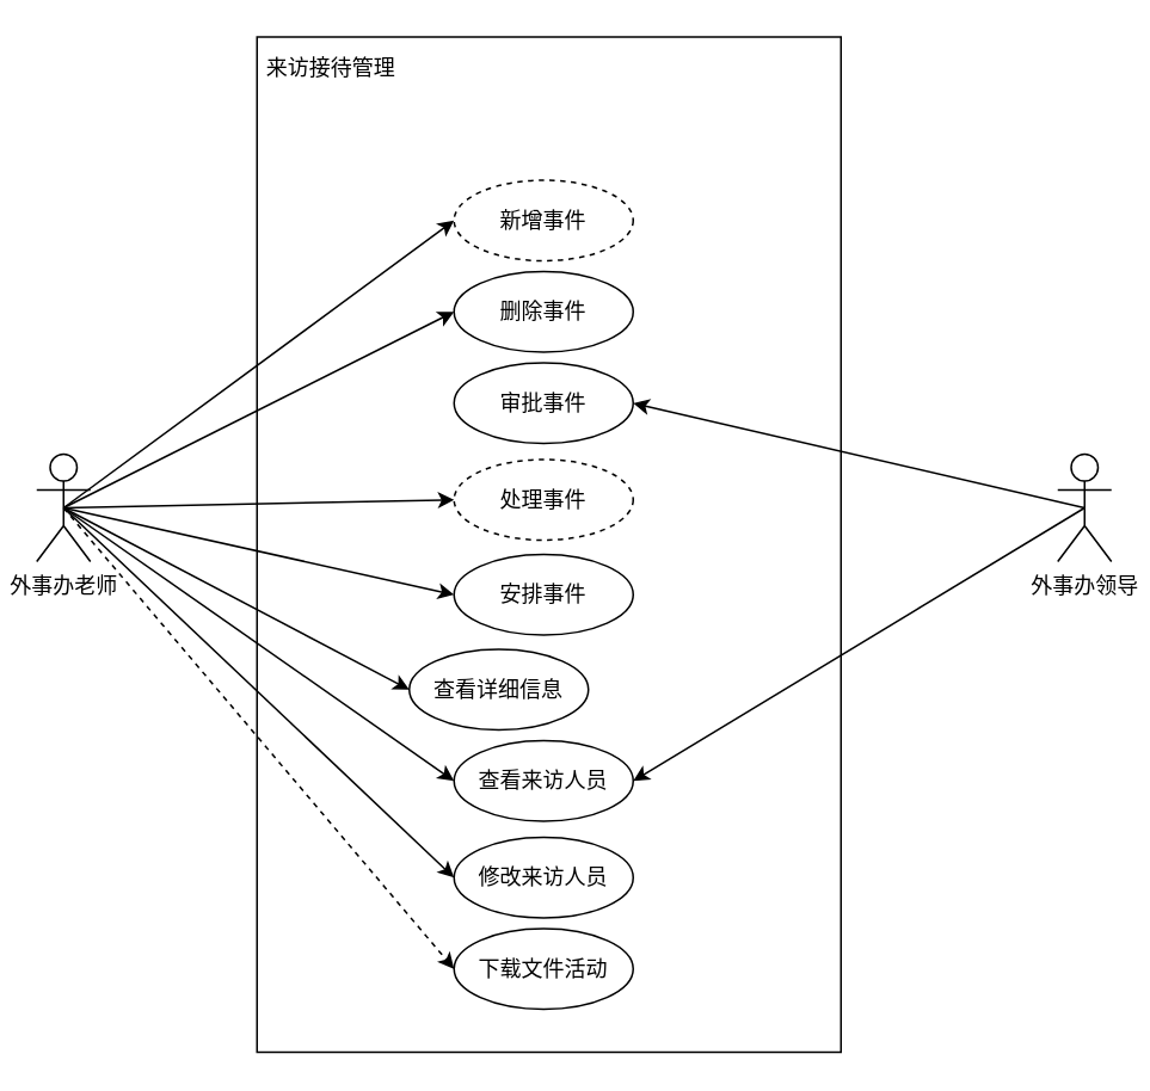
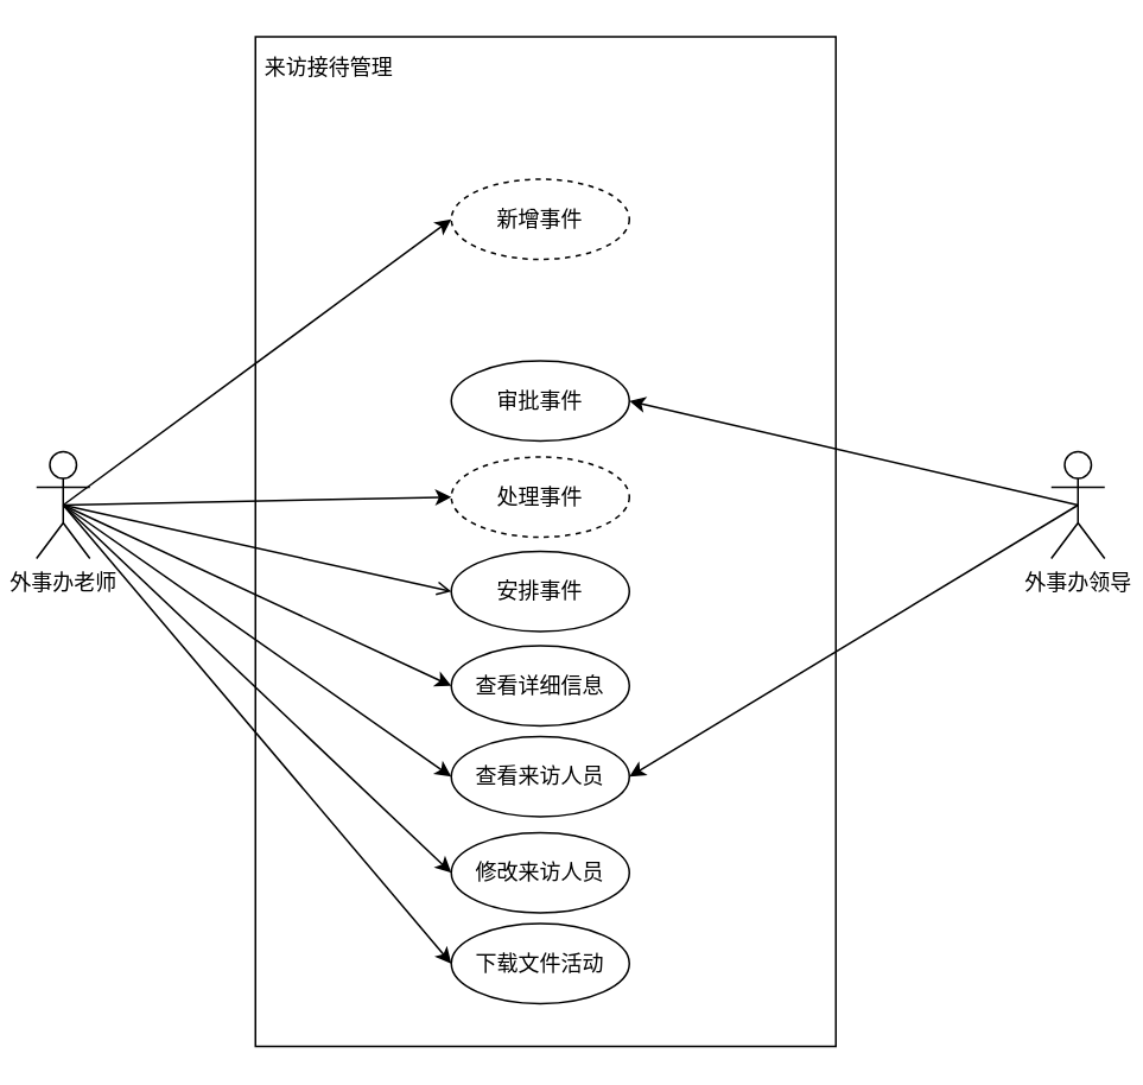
- <mxCell id="6" value="删除事件" style="ellipse;whiteSpace=wrap;html=1;" vertex="1" parent="1"><mxGeometry x="253" y="151" width="100" height="45" as="geometry" /></mxCell>
- <mxCell id="16" value="" style="endArrow=classic;html=1;rounded=0;exitX=0.5;exitY=0.5;exitDx=0;exitDy=0;exitPerimeter=0;entryX=0;entryY=0.5;entryDx=0;entryDy=0;" edge="1" parent="1" source="2" target="6"><mxGeometry width="50" height="50" relative="1" as="geometry"><mxPoint x="370" y="308" as="sourcePoint" /><mxPoint x="414" y="258" as="targetPoint" /></mxGeometry></mxCell>
- <mxCell id="18" value="" style="endArrow=classic;html=1;rounded=0;exitX=0.5;exitY=0.5;exitDx=0;exitDy=0;exitPerimeter=0;entryX=0;entryY=0.5;entryDx=0;entryDy=0;" edge="1" parent="1" source="2" target="7"><mxGeometry width="50" height="50" relative="1" as="geometry"><mxPoint x="364" y="308" as="sourcePoint" /><mxPoint x="414" y="258" as="targetPoint" /></mxGeometry></mxCell>
+ <mxCell id="18" value="" style="endArrow=open;html=1;rounded=0;exitX=0.5;exitY=0.5;exitDx=0;exitDy=0;exitPerimeter=0;entryX=0;entryY=0.5;entryDx=0;entryDy=0;" edge="1" parent="1" source="2" target="7"><mxGeometry width="50" height="50" relative="1" as="geometry"><mxPoint x="364" y="308" as="sourcePoint" /><mxPoint x="414" y="258" as="targetPoint" /></mxGeometry></mxCell>
- <mxCell id="12" value="查看详细信息" style="ellipse;whiteSpace=wrap;html=1;" vertex="1" parent="1"><mxGeometry x="228" y="362" width="100" height="45" as="geometry" /></mxCell>
+ <mxCell id="12" value="查看详细信息" style="ellipse;whiteSpace=wrap;html=1;" vertex="1" parent="1"><mxGeometry x="253" y="362" width="100" height="45" as="geometry" /></mxCell>
- <mxCell id="22" value="" style="endArrow=classic;html=1;rounded=0;exitX=0.5;exitY=0.5;exitDx=0;exitDy=0;exitPerimeter=0;entryX=0;entryY=0.5;entryDx=0;entryDy=0;dashed=1;" edge="1" parent="1" source="2" target="13"><mxGeometry width="50" height="50" relative="1" as="geometry"><mxPoint x="364" y="403" as="sourcePoint" /><mxPoint x="414" y="353" as="targetPoint" /></mxGeometry></mxCell>
+ <mxCell id="22" value="" style="endArrow=classic;html=1;rounded=0;exitX=0.5;exitY=0.5;exitDx=0;exitDy=0;exitPerimeter=0;entryX=0;entryY=0.5;entryDx=0;entryDy=0;" edge="1" parent="1" source="2" target="13"><mxGeometry width="50" height="50" relative="1" as="geometry"><mxPoint x="364" y="403" as="sourcePoint" /><mxPoint x="414" y="353" as="targetPoint" /></mxGeometry></mxCell>
